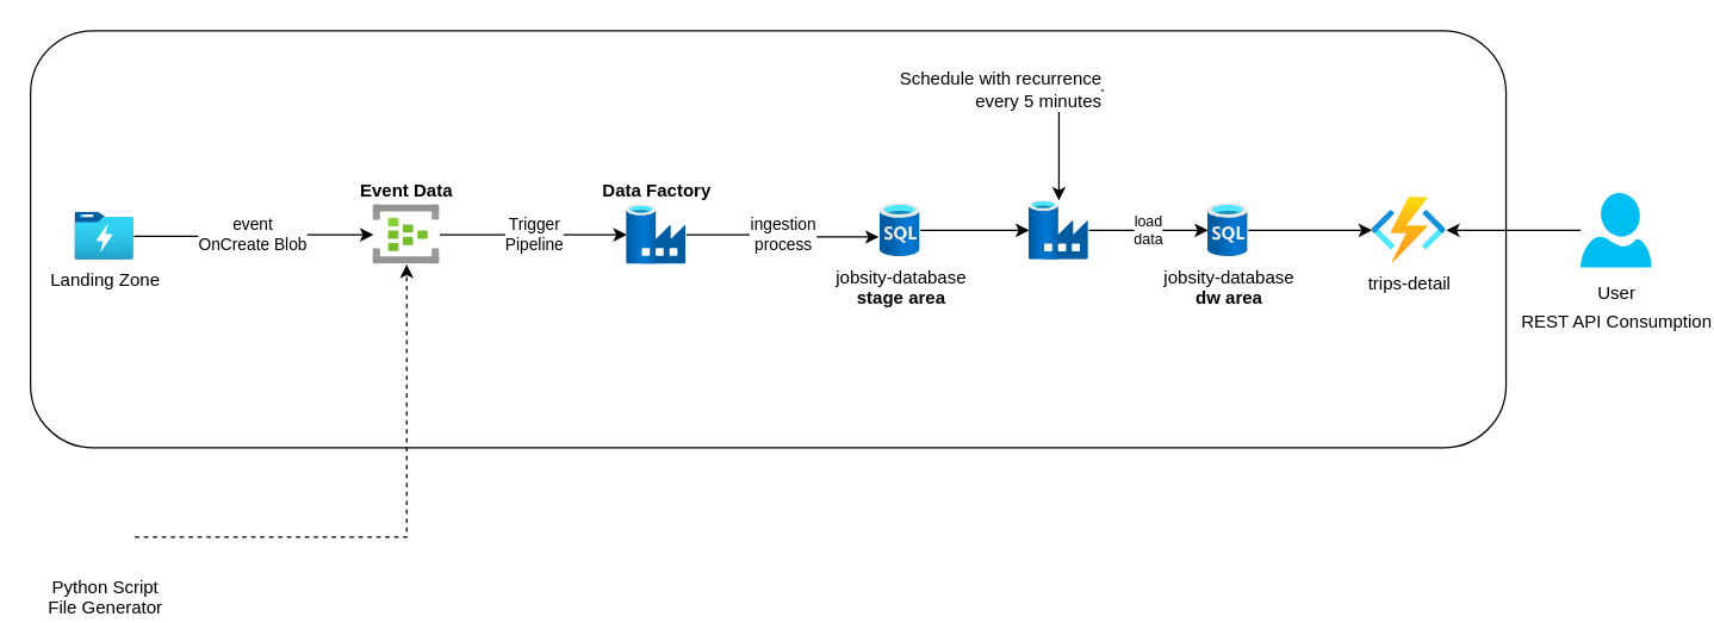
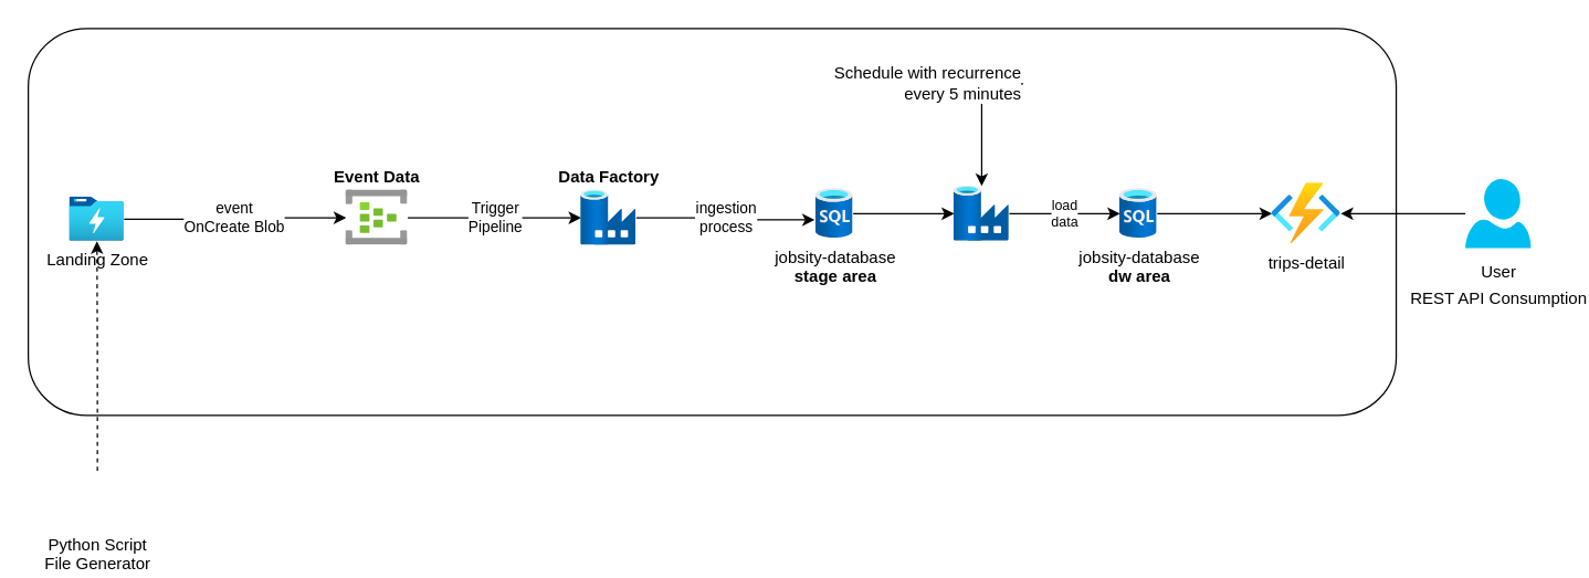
- <mxCell id="11" style="edgeStyle=orthogonalEdgeStyle;rounded=0;orthogonalLoop=1;jettySize=auto;html=1;dashed=1;" edge="1" parent="1" source="12" target="6"><mxGeometry relative="1" as="geometry" /></mxCell>
+ <mxCell id="11" style="edgeStyle=orthogonalEdgeStyle;rounded=0;orthogonalLoop=1;jettySize=auto;html=1;dashed=1;" edge="1" parent="1" source="12" target="4"><mxGeometry relative="1" as="geometry" /></mxCell>
